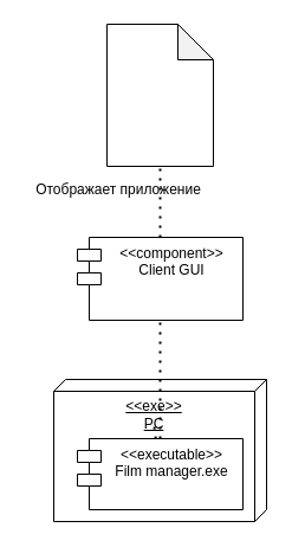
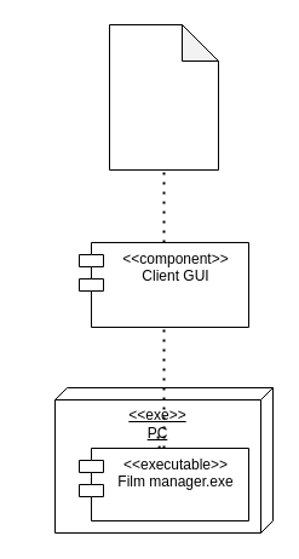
- <mxCell id="10" value="Отображает приложение" style="text;html=1;strokeColor=none;fillColor=none;align=center;verticalAlign=middle;whiteSpace=wrap;rounded=0;" parent="1" vertex="1"><mxGeometry x="20" y="150" width="160" height="20" as="geometry" /></mxCell>
